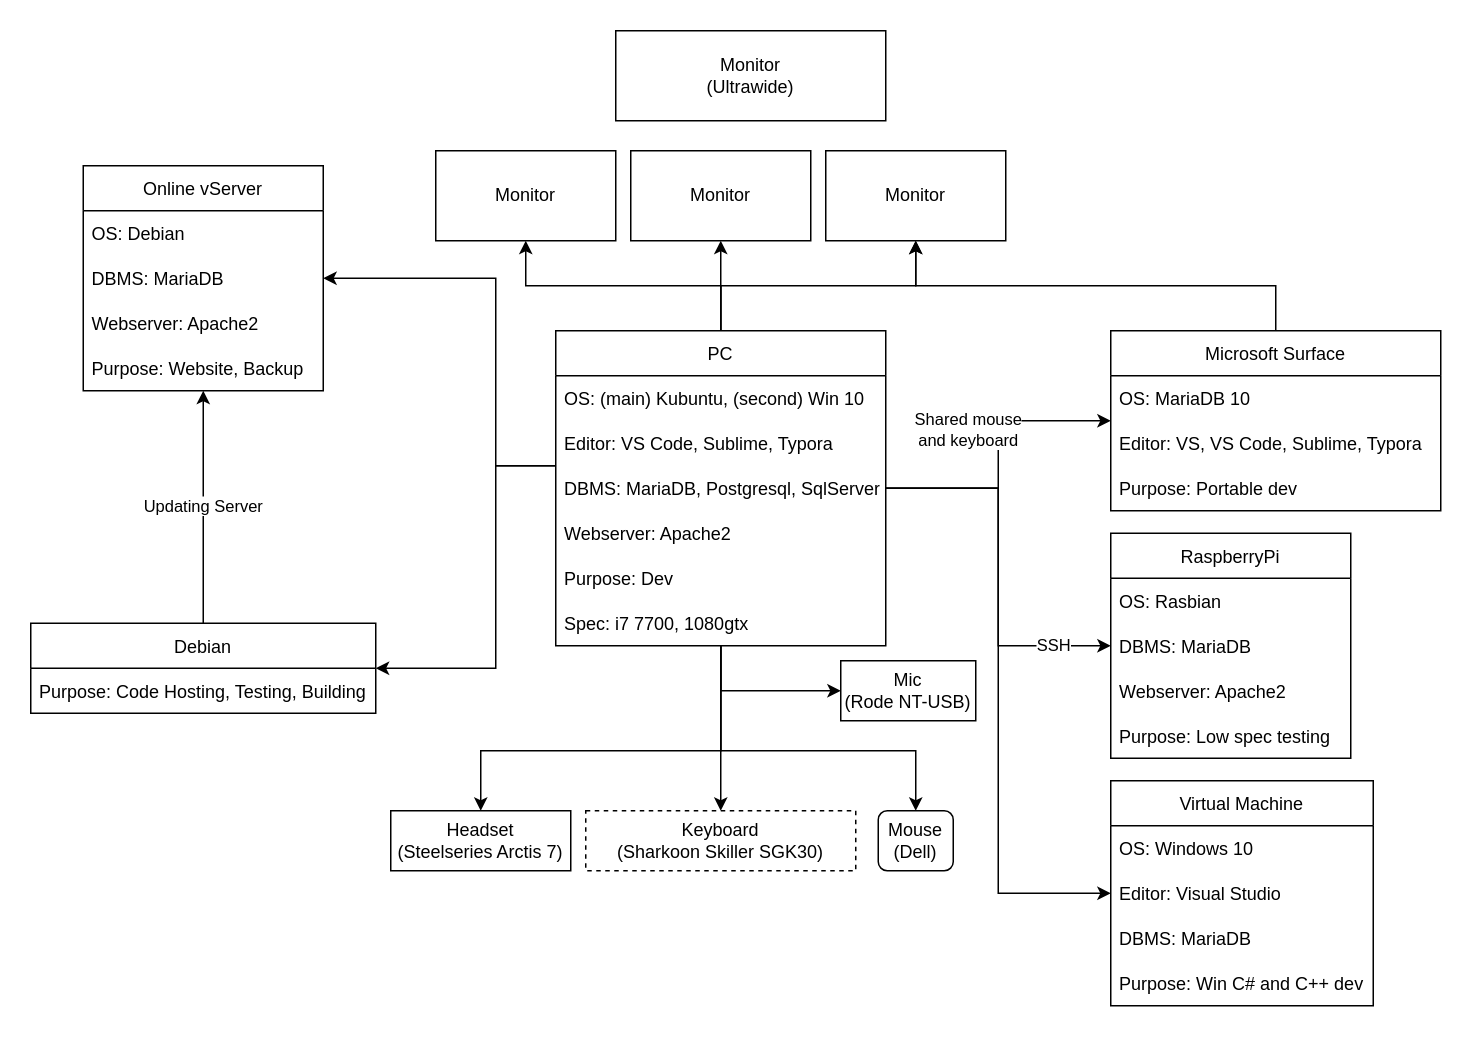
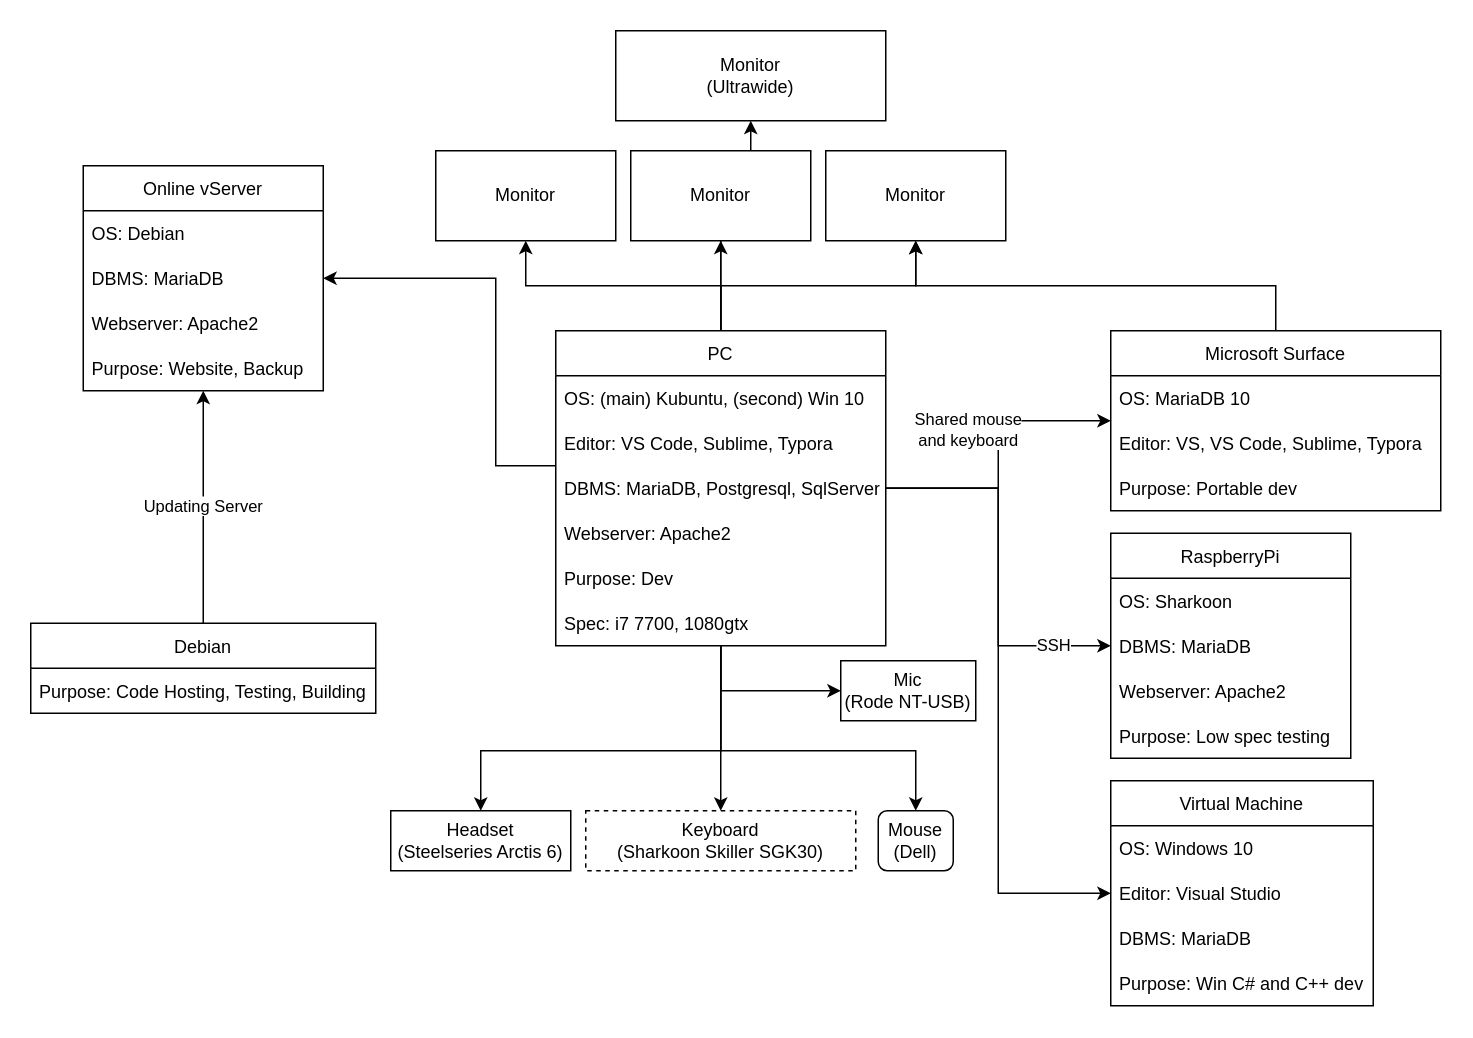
+ <mxCell id="5" value="" style="edgeStyle=orthogonalEdgeStyle;rounded=0;orthogonalLoop=1;jettySize=auto;html=1;" edge="1" parent="1" source="15" target="25"><mxGeometry relative="1" as="geometry" /></mxCell>
- <mxCell id="36" value="OS: Rasbian" style="text;strokeColor=none;fillColor=none;align=left;verticalAlign=middle;spacingLeft=4;spacingRight=4;overflow=hidden;points=[[0,0.5],[1,0.5]];portConstraint=eastwest;rotatable=0;" vertex="1" parent="35"><mxGeometry y="30" width="160" height="30" as="geometry" /></mxCell>
+ <mxCell id="36" value="OS: Sharkoon" style="text;strokeColor=none;fillColor=none;align=left;verticalAlign=middle;spacingLeft=4;spacingRight=4;overflow=hidden;points=[[0,0.5],[1,0.5]];portConstraint=eastwest;rotatable=0;" vertex="1" parent="35"><mxGeometry y="30" width="160" height="30" as="geometry" /></mxCell>
- <mxCell id="14" value="" style="edgeStyle=orthogonalEdgeStyle;rounded=0;orthogonalLoop=1;jettySize=auto;html=1;entryX=1;entryY=0.5;entryDx=0;entryDy=0;" edge="1" parent="1" source="15" target="51"><mxGeometry x="0.024" y="-2" relative="1" as="geometry"><Array as="points"><mxPoint x="330" y="310" /><mxPoint x="330" y="445" /></Array><mxPoint y="1" as="offset" /></mxGeometry></mxCell>
- <mxCell id="28" value="&lt;div&gt;Headset&lt;/div&gt;&lt;div&gt;(Steelseries Arctis 7)&lt;br&gt;&lt;/div&gt;" style="whiteSpace=wrap;html=1;fontStyle=0;startSize=30;" vertex="1" parent="1"><mxGeometry x="260" y="540" width="120" height="40" as="geometry" /></mxCell>
+ <mxCell id="28" value="&lt;div&gt;Headset&lt;/div&gt;&lt;div&gt;(Steelseries Arctis 6)&lt;br&gt;&lt;/div&gt;" style="whiteSpace=wrap;html=1;fontStyle=0;startSize=30;" vertex="1" parent="1"><mxGeometry x="260" y="540" width="120" height="40" as="geometry" /></mxCell>
